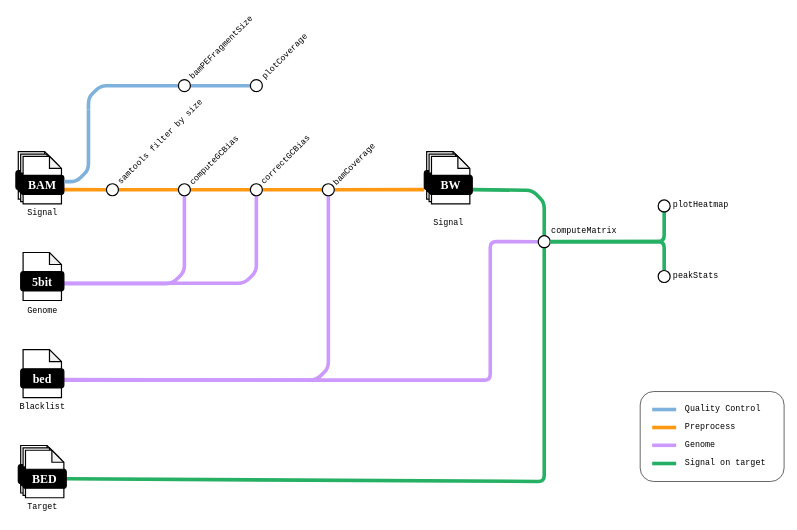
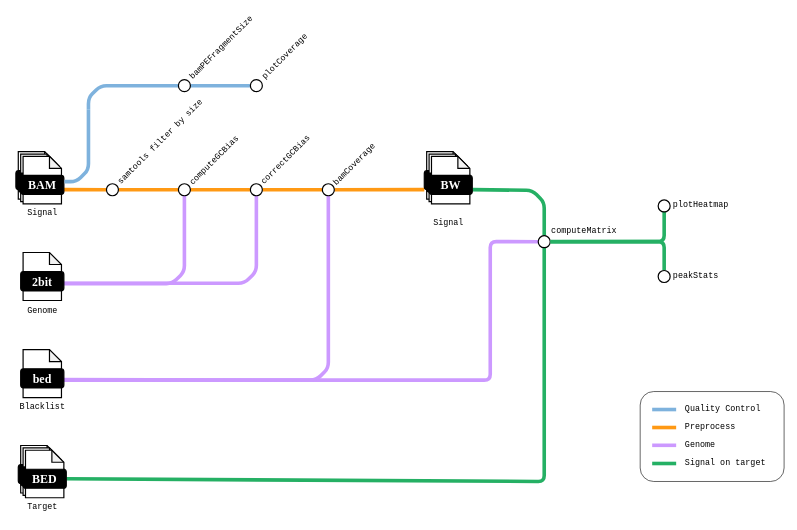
- <mxCell id="44" value="&lt;font data-font-src=&quot;https://fonts.googleapis.com/css?family=Maven+Pro&quot; face=&quot;Maven Pro&quot; color=&quot;#ffffff&quot;&gt;&lt;b&gt;&lt;font style=&quot;font-size: 20px;&quot;&gt;5bit&lt;/font&gt;&lt;/b&gt;&lt;/font&gt;" style="rounded=1;whiteSpace=wrap;html=1;strokeWidth=2;fillColor=#000000;" parent="42" vertex="1"><mxGeometry y="32" width="72" height="32" as="geometry" /></mxCell>
+ <mxCell id="44" value="&lt;font data-font-src=&quot;https://fonts.googleapis.com/css?family=Maven+Pro&quot; face=&quot;Maven Pro&quot; color=&quot;#ffffff&quot;&gt;&lt;b&gt;&lt;font style=&quot;font-size: 20px;&quot;&gt;2bit&lt;/font&gt;&lt;/b&gt;&lt;/font&gt;" style="rounded=1;whiteSpace=wrap;html=1;strokeWidth=2;fillColor=#000000;" parent="42" vertex="1"><mxGeometry y="32" width="72" height="32" as="geometry" /></mxCell>
